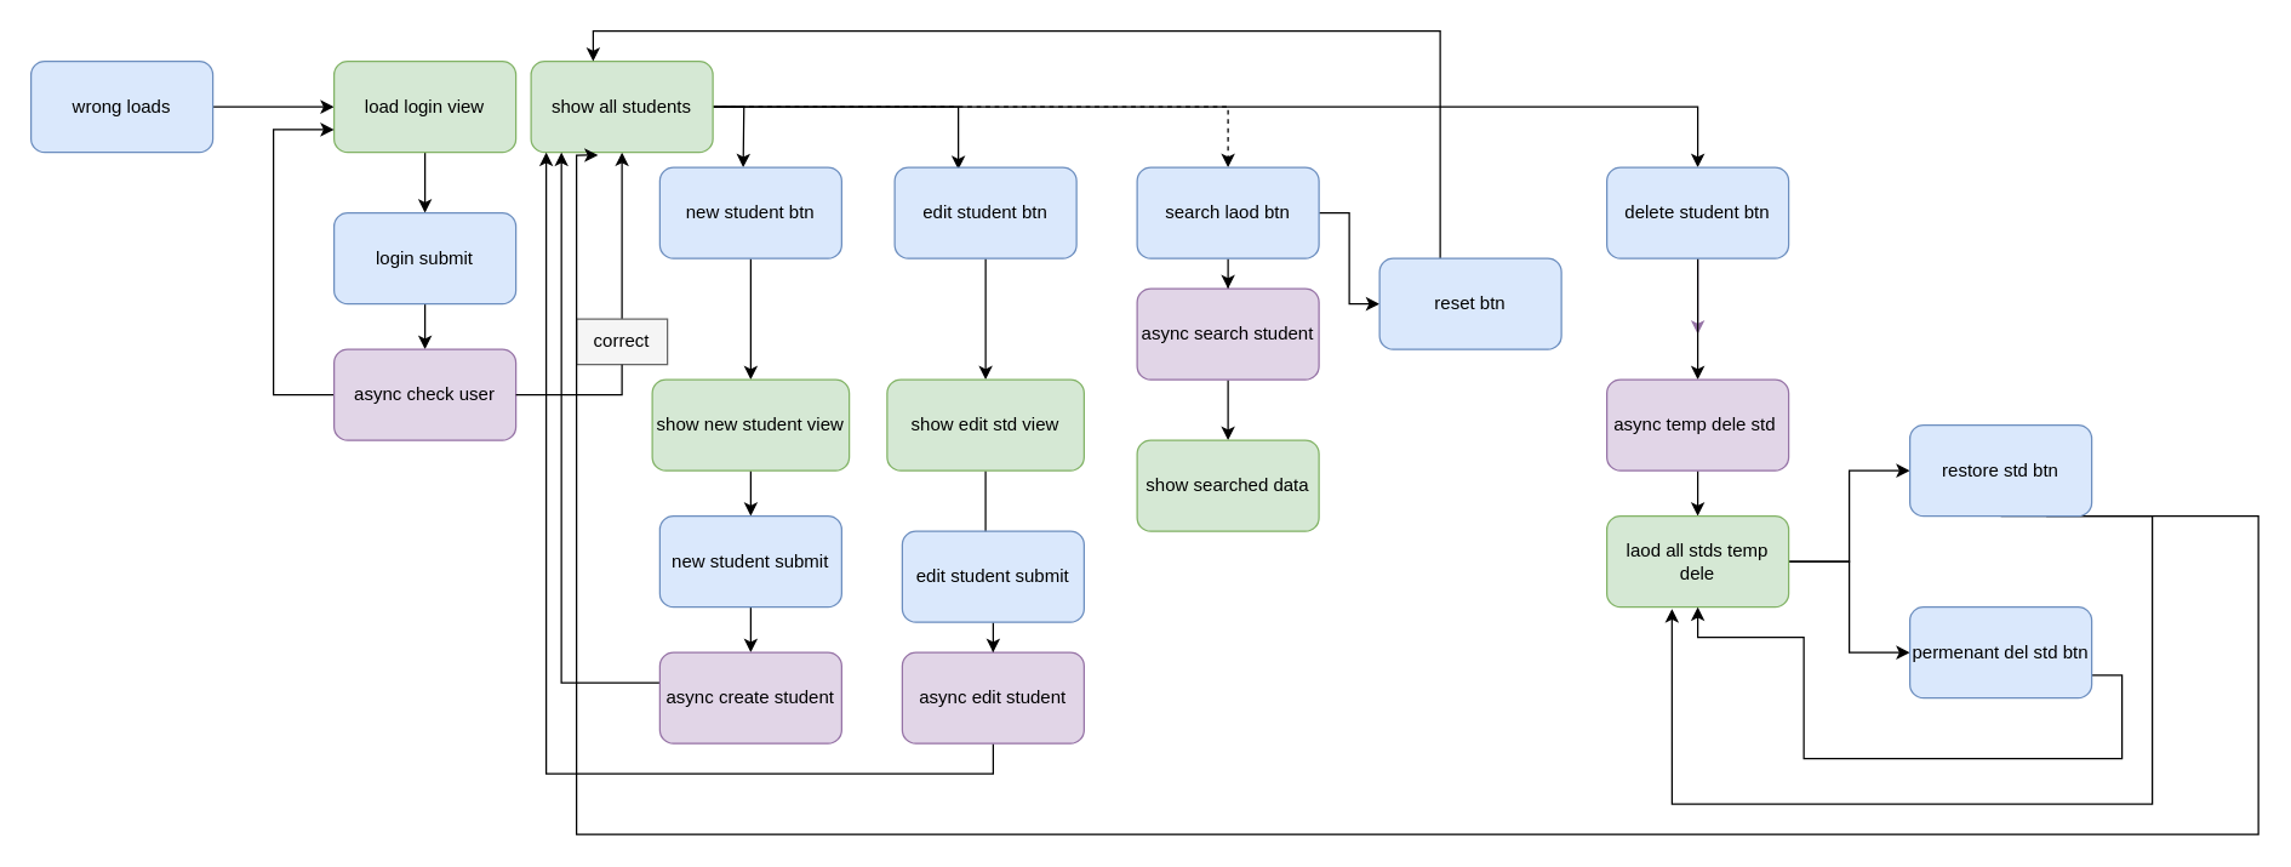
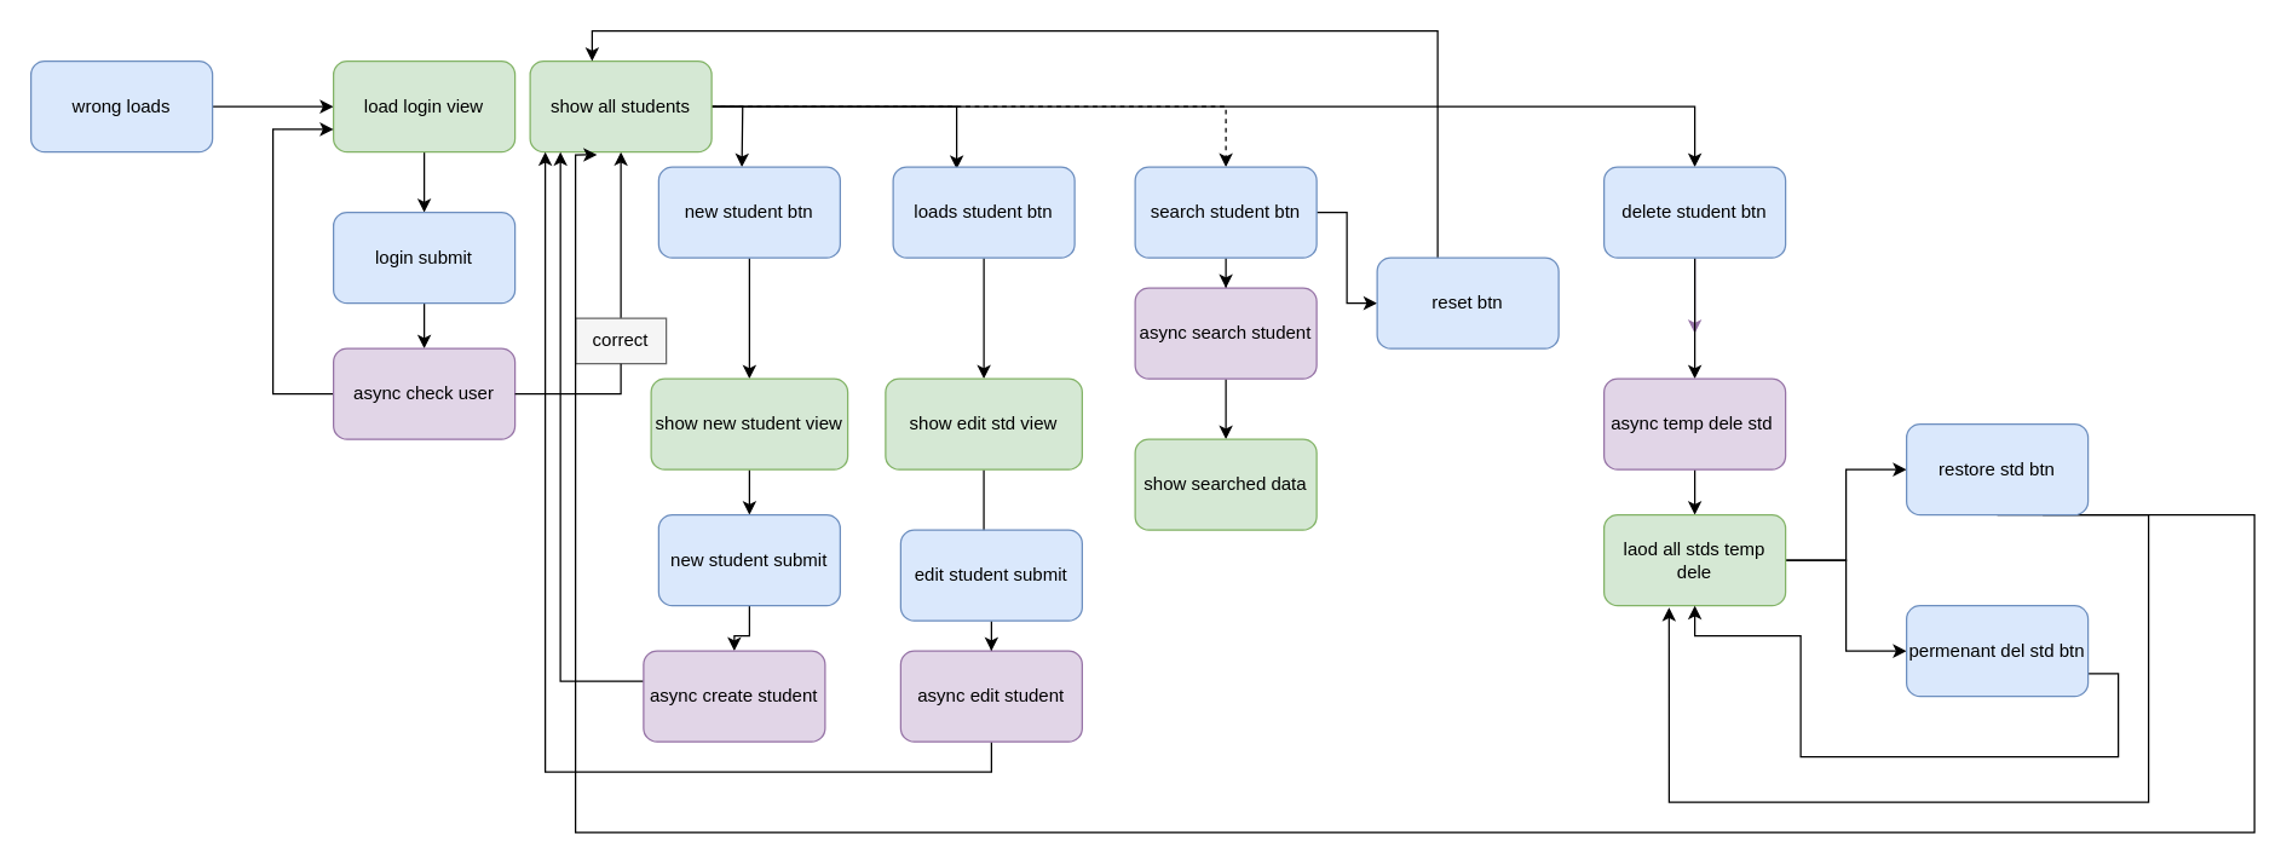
- <mxCell id="27" value="edit student btn" style="rounded=1;whiteSpace=wrap;html=1;fillColor=#dae8fc;strokeColor=#6c8ebf;fontColor=#000000;" parent="1" vertex="1"><mxGeometry x="590" y="110" width="120" height="60" as="geometry" /></mxCell>
+ <mxCell id="27" value="loads student btn" style="rounded=1;whiteSpace=wrap;html=1;fillColor=#dae8fc;strokeColor=#6c8ebf;fontColor=#000000;" parent="1" vertex="1"><mxGeometry x="590" y="110" width="120" height="60" as="geometry" /></mxCell>
- <mxCell id="37" value="search laod btn" style="whiteSpace=wrap;html=1;rounded=1;strokeColor=#6c8ebf;fillColor=#dae8fc;fontColor=#000000;" parent="1" vertex="1"><mxGeometry x="750" y="110" width="120" height="60" as="geometry" /></mxCell>
+ <mxCell id="37" value="search student btn" style="whiteSpace=wrap;html=1;rounded=1;strokeColor=#6c8ebf;fillColor=#dae8fc;fontColor=#000000;" parent="1" vertex="1"><mxGeometry x="750" y="110" width="120" height="60" as="geometry" /></mxCell>
- <mxCell id="25" value="async create student" style="whiteSpace=wrap;html=1;rounded=1;strokeColor=#9673a6;fillColor=#e1d5e7;fontColor=#000000;" parent="1" vertex="1"><mxGeometry x="435" y="430" width="120" height="60" as="geometry" /></mxCell>
+ <mxCell id="25" value="async create student" style="whiteSpace=wrap;html=1;rounded=1;strokeColor=#9673a6;fillColor=#e1d5e7;fontColor=#000000;" parent="1" vertex="1"><mxGeometry x="425" y="430" width="120" height="60" as="geometry" /></mxCell>
